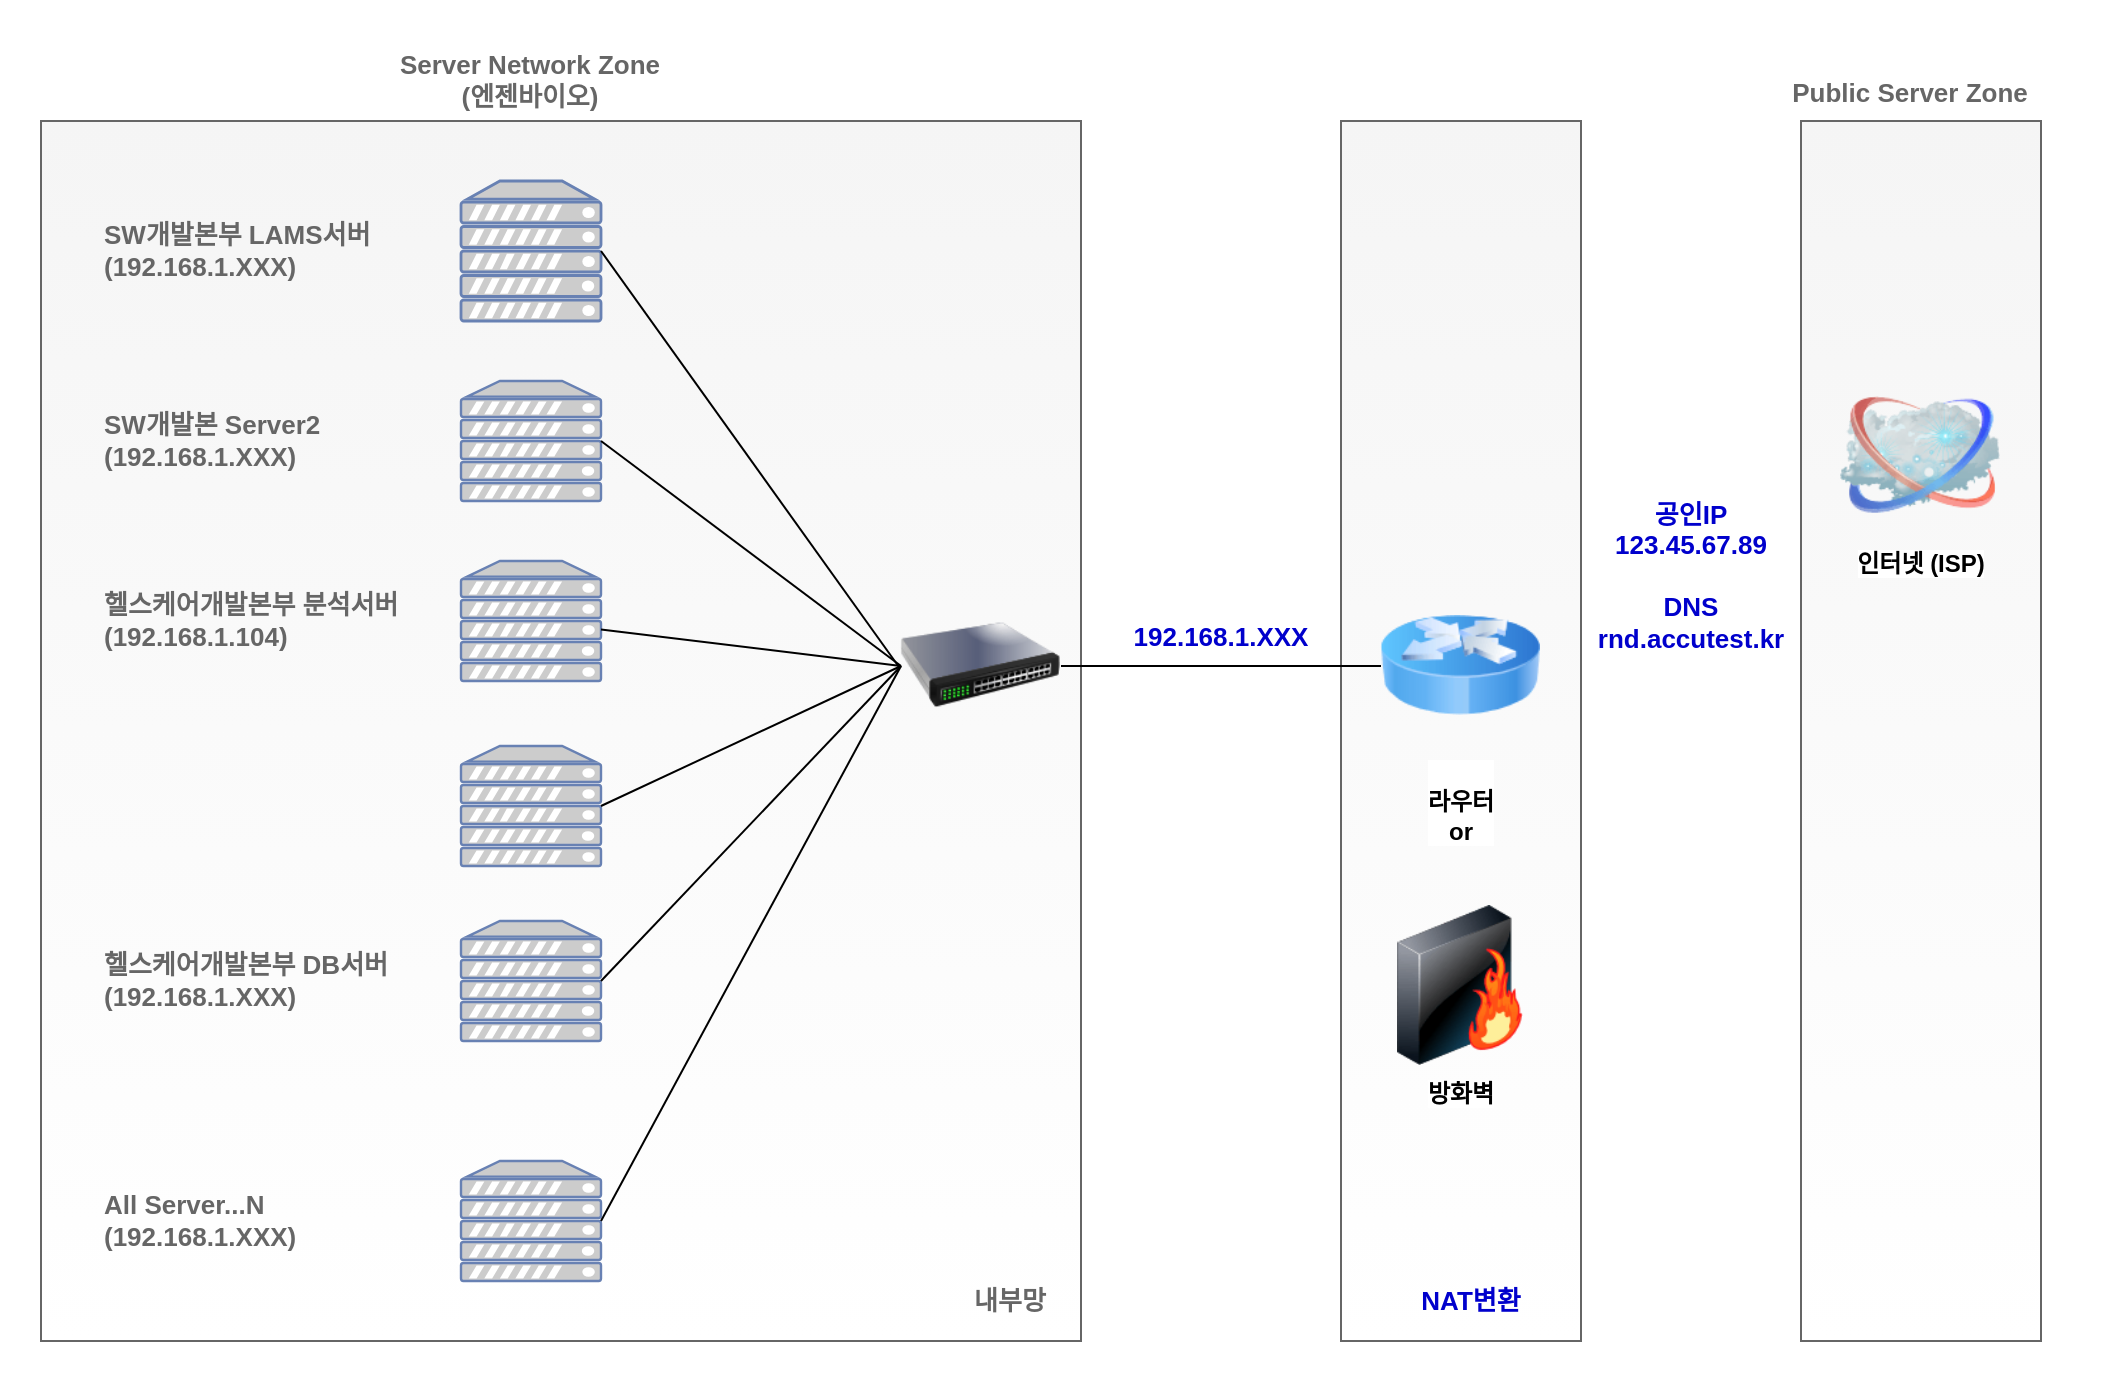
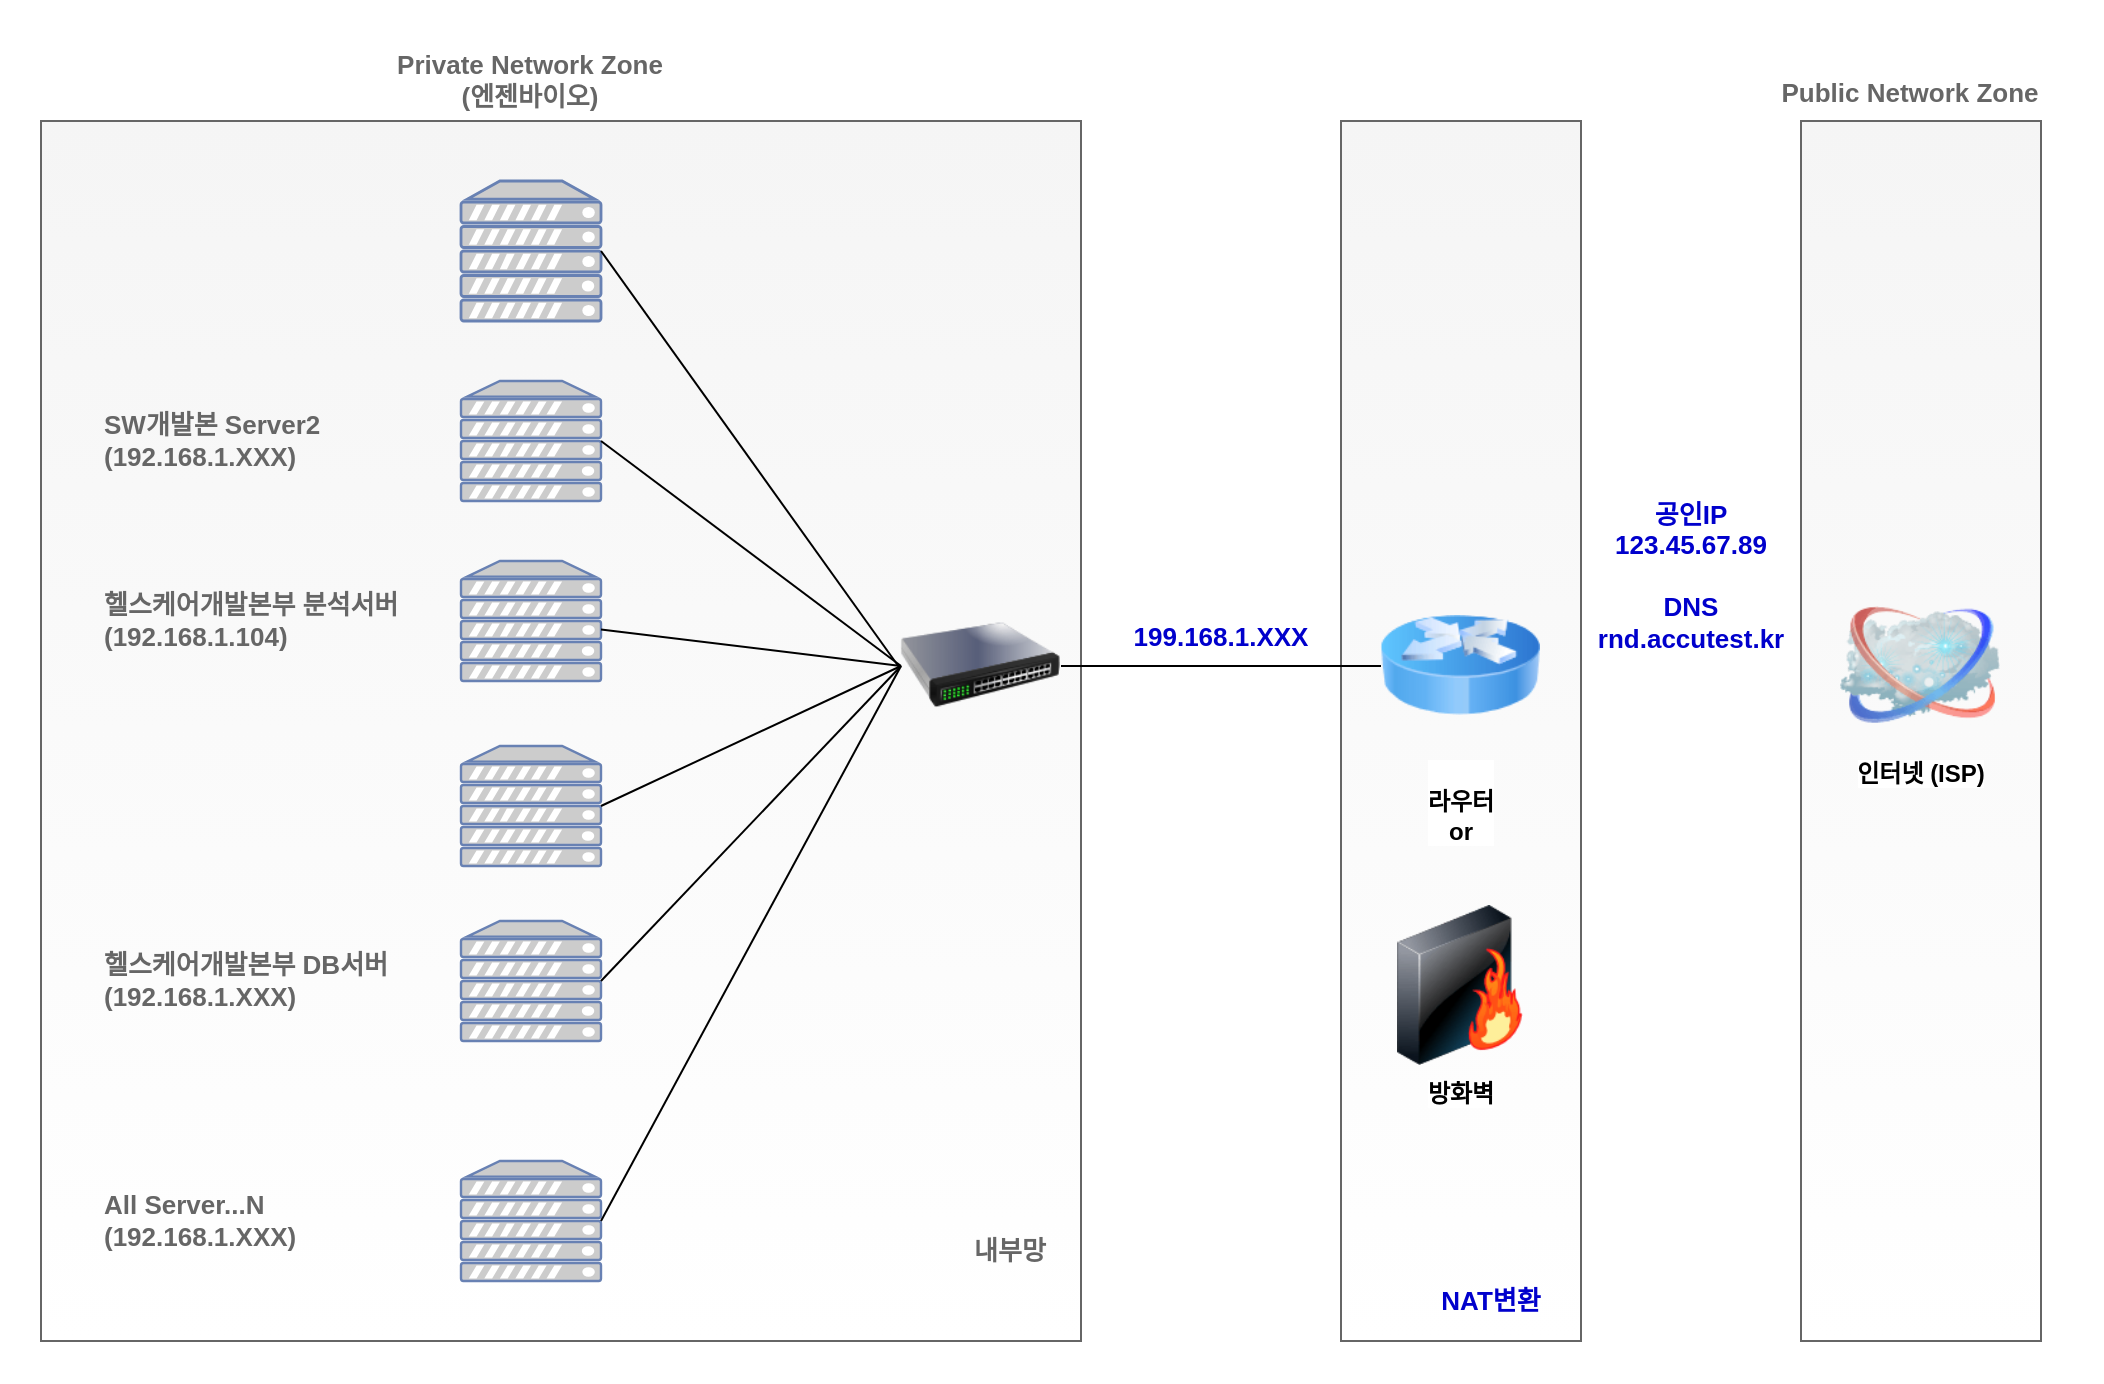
- <mxCell id="29" value="Server Network Zone&lt;br&gt;(엔젠바이오)" style="text;html=1;strokeColor=none;fillColor=none;align=center;verticalAlign=middle;whiteSpace=wrap;rounded=0;fontSize=13;fontColor=#666666;fontStyle=1" parent="1" vertex="1"><mxGeometry x="190" y="20" width="150" height="40" as="geometry" /></mxCell>
+ <mxCell id="29" value="Private Network Zone&lt;br&gt;(엔젠바이오)" style="text;html=1;strokeColor=none;fillColor=none;align=center;verticalAlign=middle;whiteSpace=wrap;rounded=0;fontSize=13;fontColor=#666666;fontStyle=1" parent="1" vertex="1"><mxGeometry x="190" y="20" width="150" height="40" as="geometry" /></mxCell>
- <mxCell id="32" value="Public Server Zone" style="text;html=1;strokeColor=none;fillColor=none;align=center;verticalAlign=middle;whiteSpace=wrap;rounded=0;fontSize=13;fontColor=#666666;fontStyle=1" parent="1" vertex="1"><mxGeometry x="880" y="31" width="150" height="30" as="geometry" /></mxCell>
+ <mxCell id="32" value="Public Network Zone" style="text;html=1;strokeColor=none;fillColor=none;align=center;verticalAlign=middle;whiteSpace=wrap;rounded=0;fontSize=13;fontColor=#666666;fontStyle=1" parent="1" vertex="1"><mxGeometry x="880" y="31" width="150" height="30" as="geometry" /></mxCell>
- <mxCell id="16" value="&lt;span&gt;SW개발본부&amp;nbsp;&lt;/span&gt;&lt;span&gt;LAMS서버&lt;br&gt;(192.168.1.XXX)&lt;br&gt;&lt;/span&gt;" style="text;html=1;strokeColor=none;fillColor=none;align=left;verticalAlign=middle;whiteSpace=wrap;rounded=0;fontSize=13;fontColor=#666666;fontStyle=1" parent="1" vertex="1"><mxGeometry x="50" y="107.5" width="150" height="35" as="geometry" /></mxCell>
- <mxCell id="5" value="인터넷 (ISP)" style="image;html=1;image=img/lib/clip_art/networking/Cloud_128x128.png;fontStyle=1" parent="1" vertex="1"><mxGeometry x="920" y="187.5" width="80" height="80" as="geometry" /></mxCell>
+ <mxCell id="5" value="인터넷 (ISP)" style="image;html=1;image=img/lib/clip_art/networking/Cloud_128x128.png;fontStyle=1" parent="1" vertex="1"><mxGeometry x="920" y="292.5" width="80" height="80" as="geometry" /></mxCell>
- <mxCell id="11" value="192.168.1.XXX" style="text;html=1;align=center;verticalAlign=middle;resizable=0;points=[];autosize=1;strokeColor=none;fontSize=13;fontColor=#0000CC;fontStyle=1" parent="1" vertex="1"><mxGeometry x="560" y="307.5" width="100" height="20" as="geometry" /></mxCell>
+ <mxCell id="11" value="199.168.1.XXX" style="text;html=1;align=center;verticalAlign=middle;resizable=0;points=[];autosize=1;strokeColor=none;fontSize=13;fontColor=#0000CC;fontStyle=1" parent="1" vertex="1"><mxGeometry x="560" y="307.5" width="100" height="20" as="geometry" /></mxCell>
- <mxCell id="30" value="내부망" style="text;html=1;strokeColor=none;fillColor=none;align=center;verticalAlign=middle;whiteSpace=wrap;rounded=0;fontSize=13;fontColor=#666666;fontStyle=1" parent="1" vertex="1"><mxGeometry x="480" y="640" width="50" height="20" as="geometry" /></mxCell>
+ <mxCell id="30" value="내부망" style="text;html=1;strokeColor=none;fillColor=none;align=center;verticalAlign=middle;whiteSpace=wrap;rounded=0;fontSize=13;fontColor=#666666;fontStyle=1" parent="1" vertex="1"><mxGeometry x="480" y="615" width="50" height="20" as="geometry" /></mxCell>
- <mxCell id="9" value="NAT변환" style="text;html=1;align=center;verticalAlign=middle;resizable=0;points=[];autosize=1;strokeColor=none;fontStyle=1;fontSize=13;fontColor=#0000CC;" parent="1" vertex="1"><mxGeometry x="700" y="640" width="70" height="20" as="geometry" /></mxCell>
+ <mxCell id="9" value="NAT변환" style="text;html=1;align=center;verticalAlign=middle;resizable=0;points=[];autosize=1;strokeColor=none;fontStyle=1;fontSize=13;fontColor=#0000CC;" parent="1" vertex="1"><mxGeometry x="710" y="640" width="70" height="20" as="geometry" /></mxCell>
